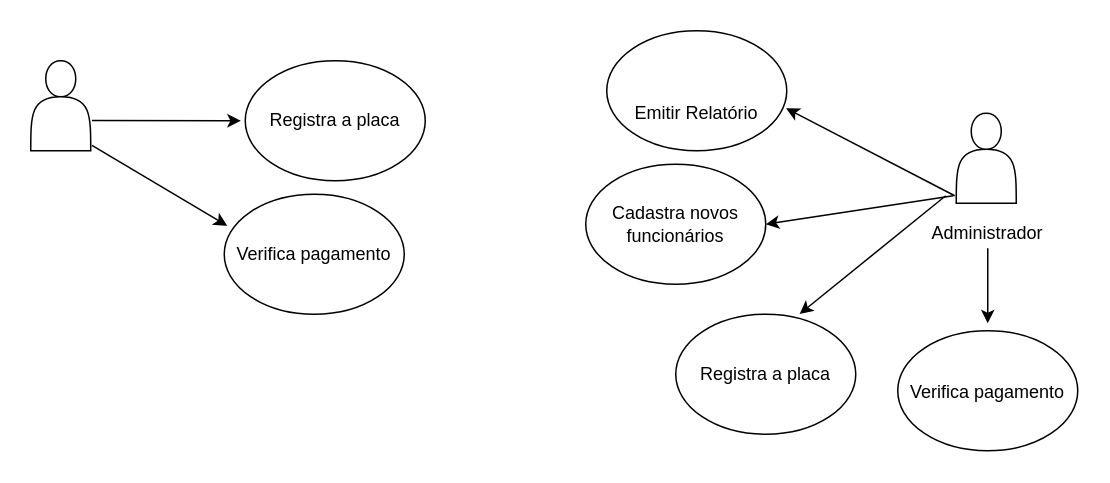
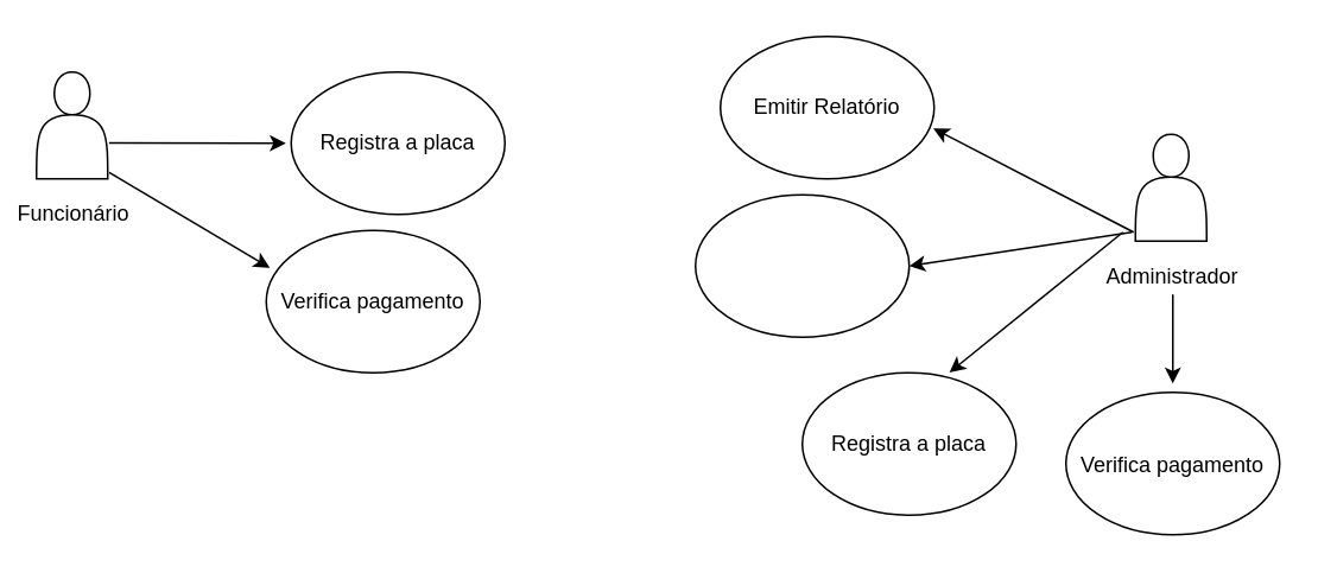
- <mxCell id="14" value="Emitir Relatório" style="text;html=1;strokeColor=none;fillColor=none;align=center;verticalAlign=middle;whiteSpace=wrap;rounded=0;" vertex="1" parent="1"><mxGeometry x="409" y="65" width="110" height="20" as="geometry" /></mxCell>
+ <mxCell id="14" value="Emitir Relatório" style="text;html=1;strokeColor=none;fillColor=none;align=center;verticalAlign=middle;whiteSpace=wrap;rounded=0;" vertex="1" parent="1"><mxGeometry x="409" y="50" width="110" height="20" as="geometry" /></mxCell>
+ <mxCell id="5" value="Funcionário" style="text;html=1;strokeColor=none;fillColor=none;align=center;verticalAlign=middle;whiteSpace=wrap;rounded=0;" vertex="1" parent="1"><mxGeometry x="21" y="110" width="40" height="20" as="geometry" /></mxCell>
- <mxCell id="17" value="Cadastra novos funcionários" style="text;html=1;strokeColor=none;fillColor=none;align=center;verticalAlign=middle;whiteSpace=wrap;rounded=0;" vertex="1" parent="1"><mxGeometry x="395" y="139" width="110" height="20" as="geometry" /></mxCell>
